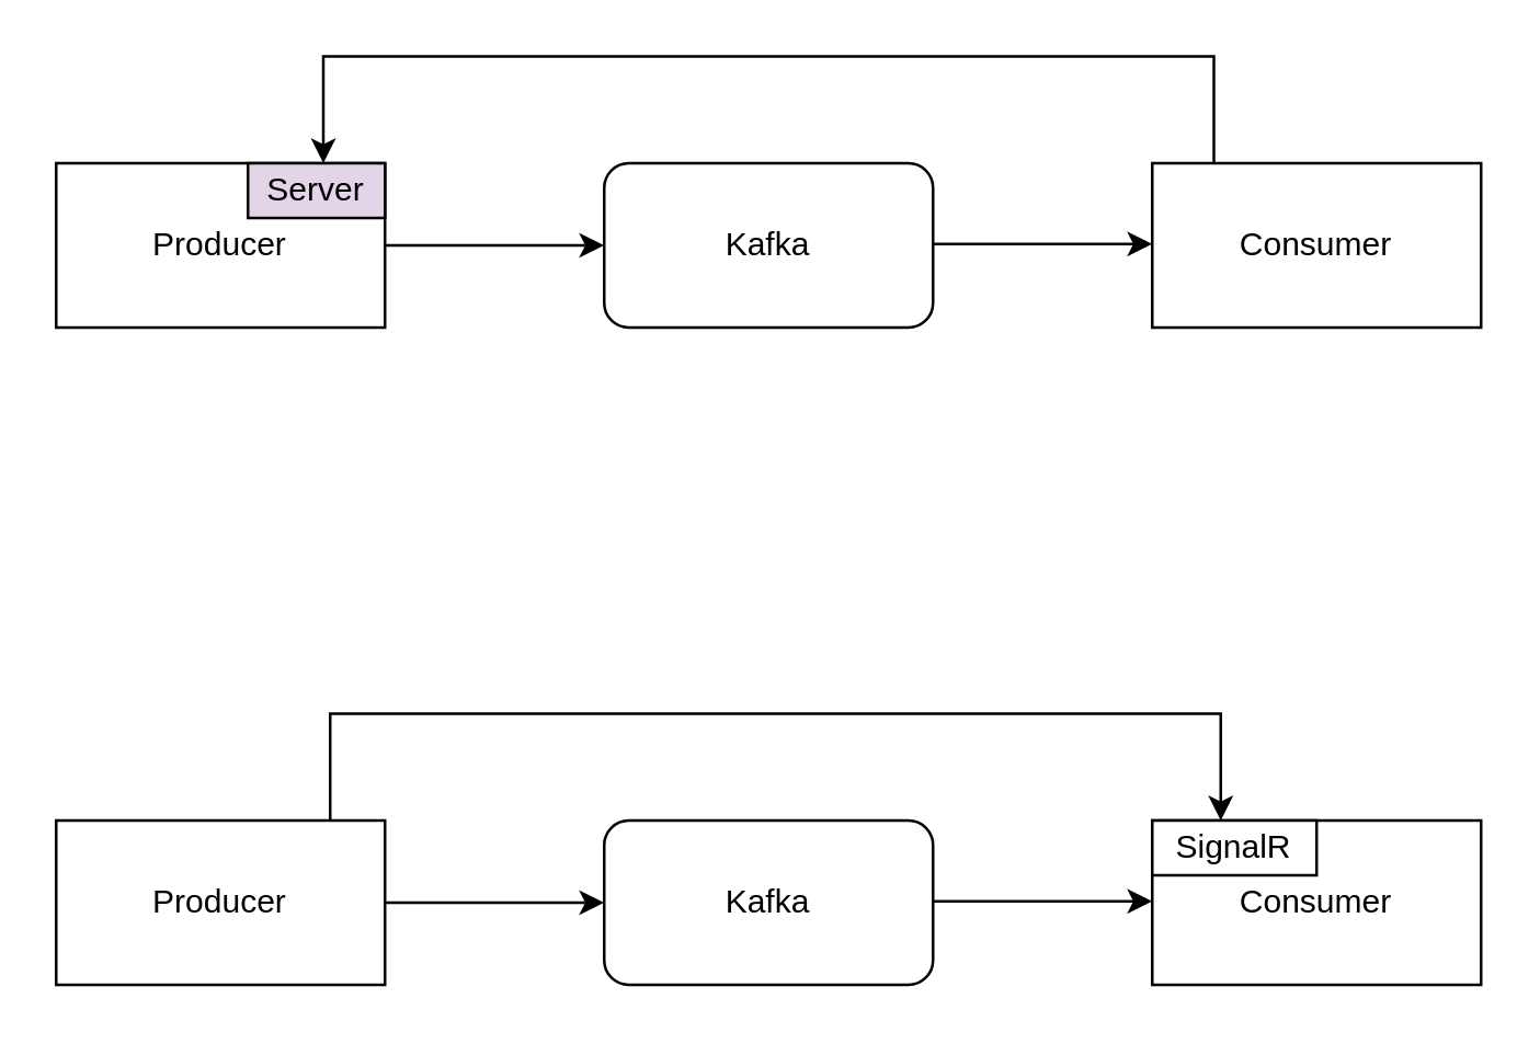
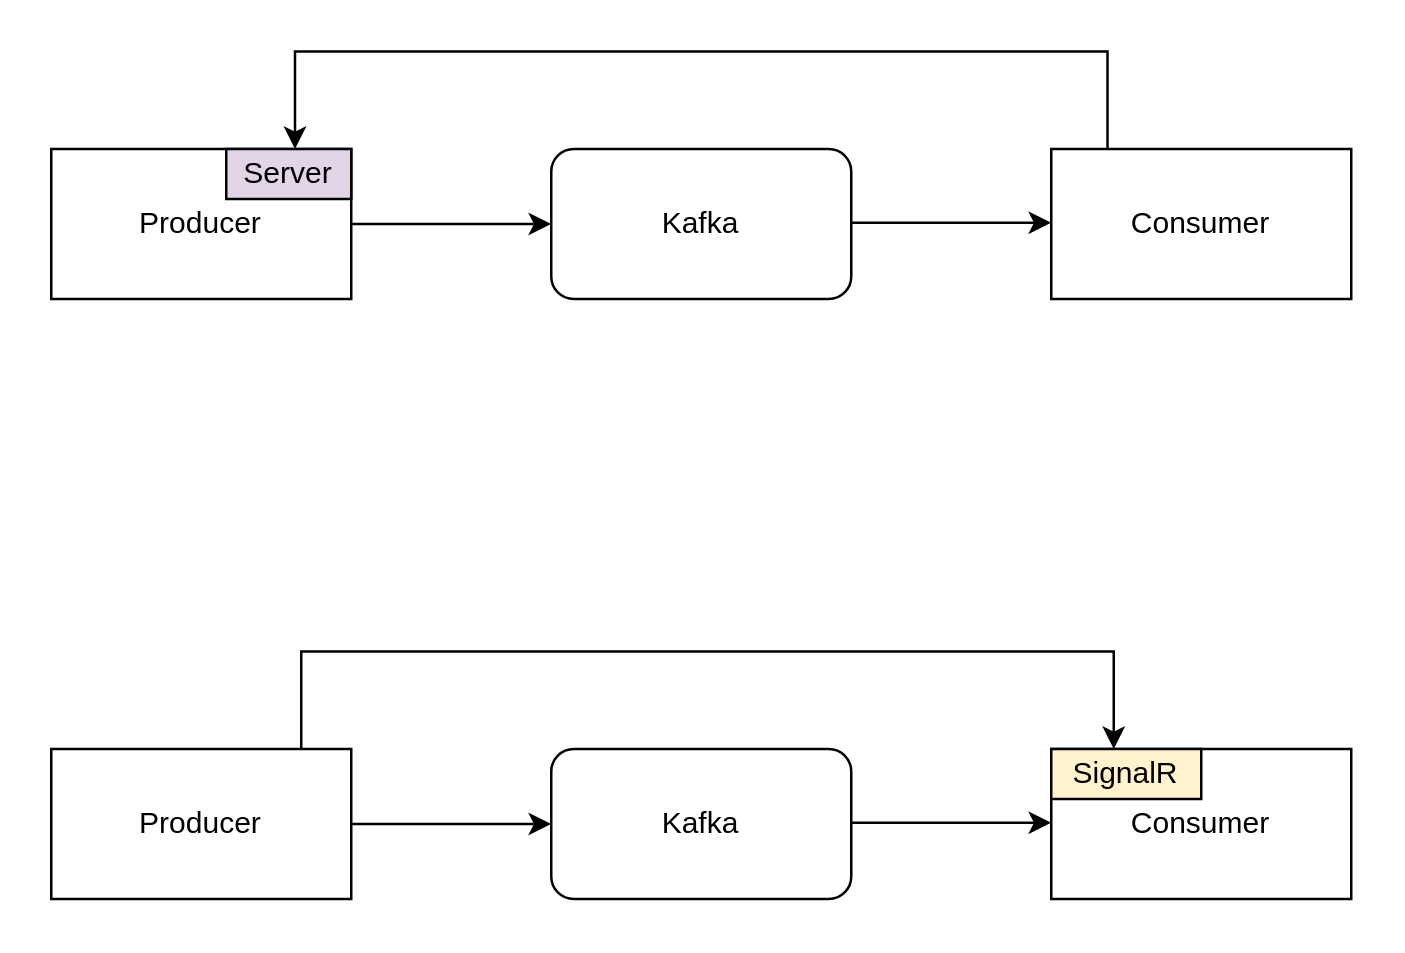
- <mxCell id="12" value="SignalR" style="rounded=0;whiteSpace=wrap;html=1;" vertex="1" parent="1"><mxGeometry x="420" y="299" width="60" height="20" as="geometry" /></mxCell>
+ <mxCell id="12" value="SignalR" style="rounded=0;whiteSpace=wrap;html=1;fillColor=#fff2cc;" vertex="1" parent="1"><mxGeometry x="420" y="299" width="60" height="20" as="geometry" /></mxCell>
